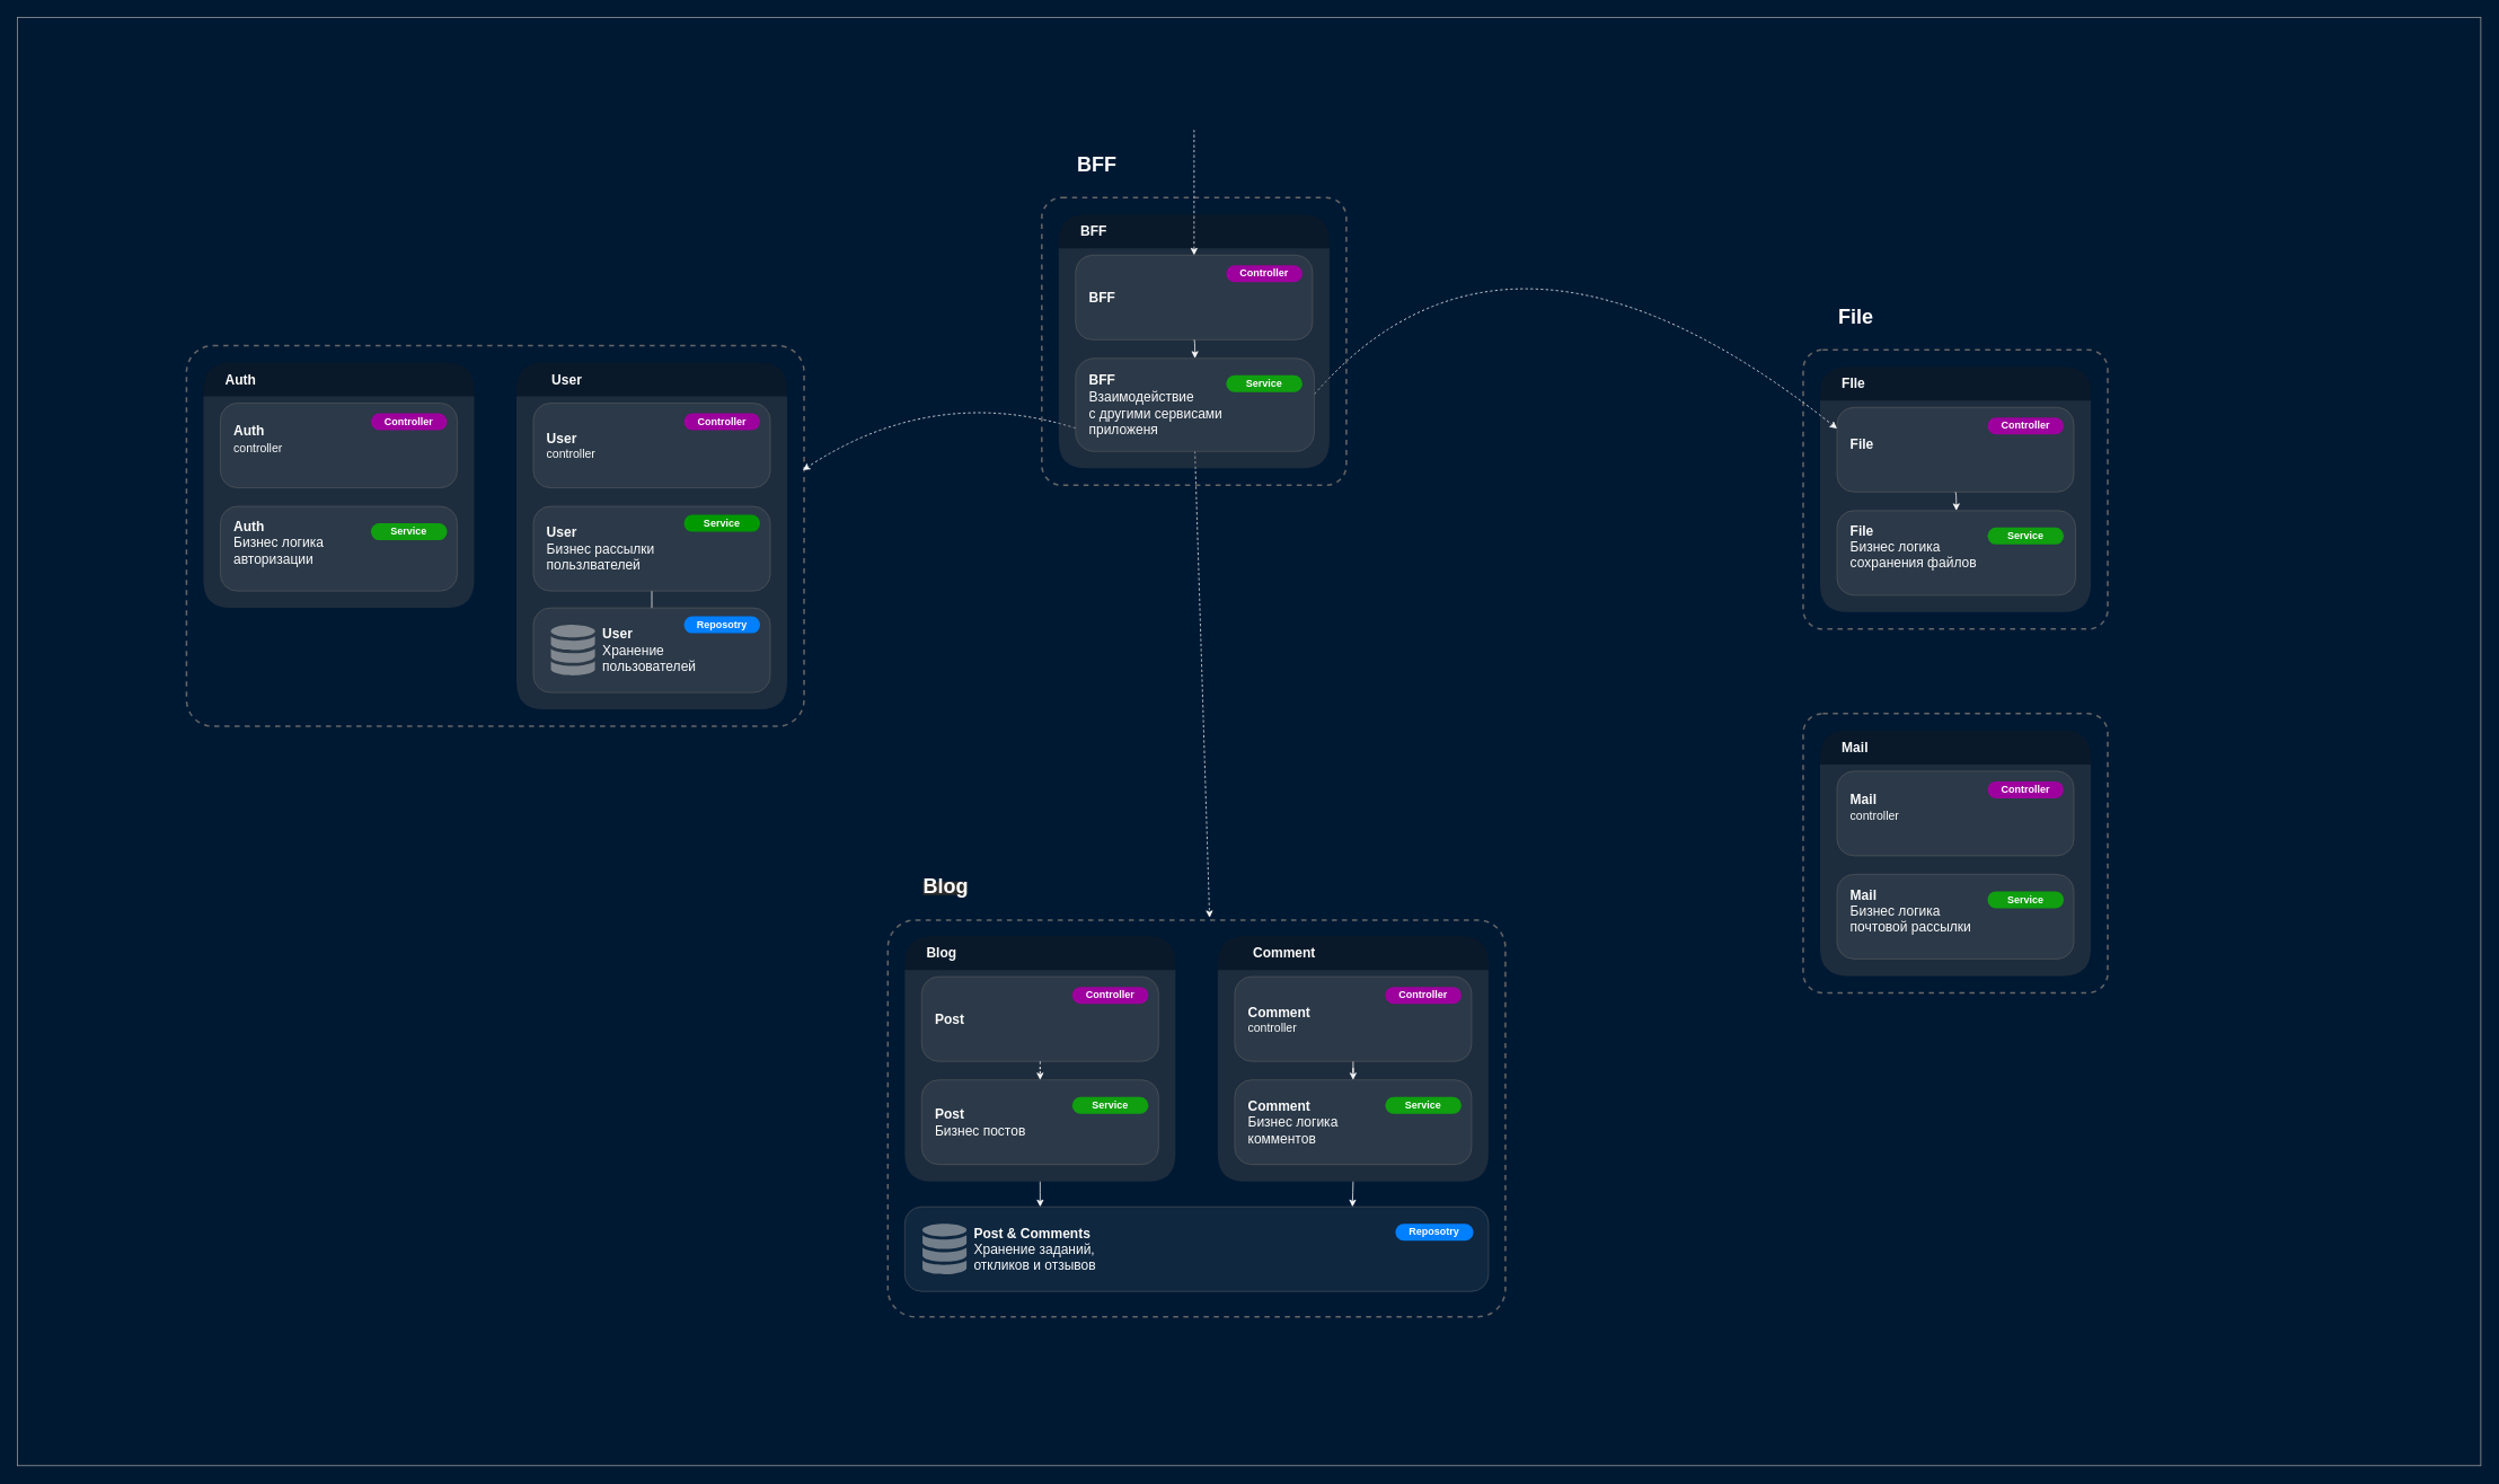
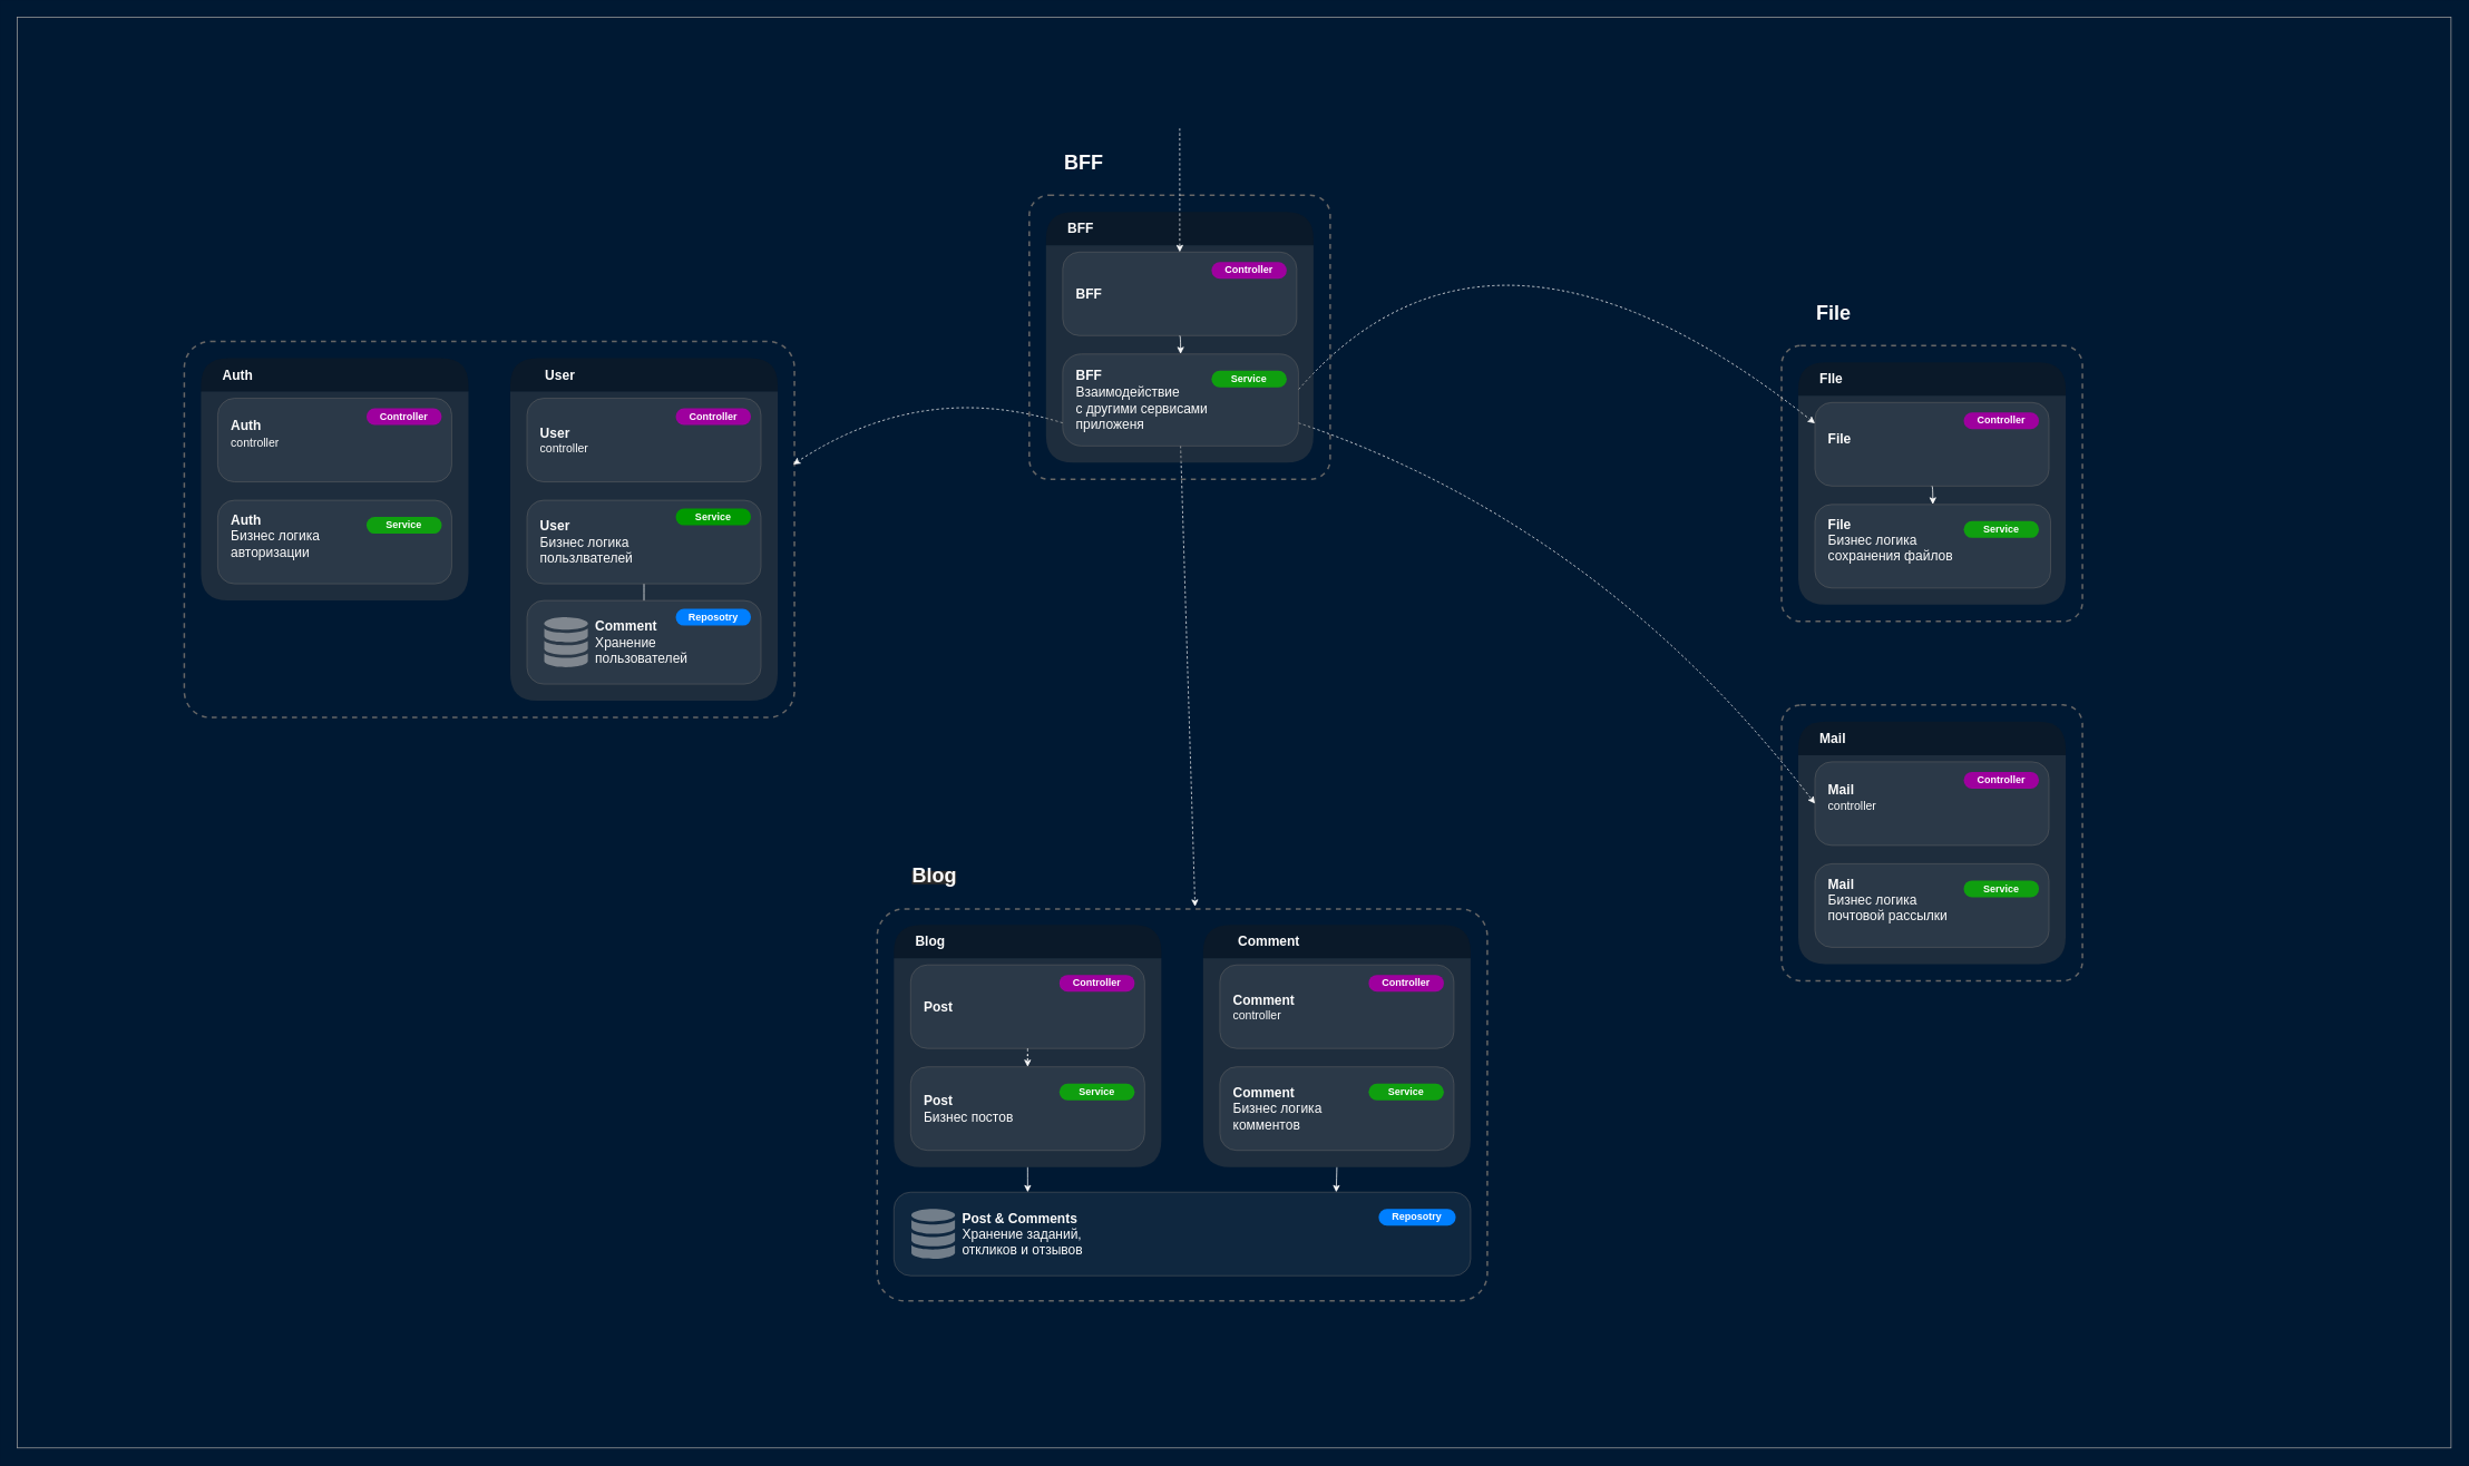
+ <mxCell id="59" value="" style="endArrow=classic;html=1;dashed=1;strokeColor=#FAFAFA;fontSize=16;fontColor=#FFFFFF;curved=1;jumpStyle=arc;entryX=0;entryY=0.5;entryDx=0;entryDy=0;exitX=1;exitY=0.75;exitDx=0;exitDy=0;" edge="1" parent="1" source="68" target="44"><mxGeometry width="50" height="50" relative="1" as="geometry"><mxPoint x="1981" y="851" as="sourcePoint" /><mxPoint x="1901" y="895.8" as="targetPoint" /><Array as="points"><mxPoint x="1913" y="627" /></Array></mxGeometry></mxCell>
- <mxCell id="13" value="&lt;font style=&quot;font-size: 16px;&quot;&gt;&lt;b&gt;User&lt;br&gt;&lt;/b&gt;Бизнес рассылки &lt;br&gt;пользлвателей&lt;b&gt;&lt;br&gt;&lt;/b&gt;&lt;/font&gt;" style="rounded=1;whiteSpace=wrap;html=1;shadow=0;glass=0;comic=0;sketch=0;fillStyle=solid;strokeColor=#696969;fontColor=#FCFCFC;fillColor=#FFFFFF;gradientColor=none;fillOpacity=10;arcSize=20;opacity=60;align=left;spacing=16;" vertex="1" parent="9"><mxGeometry x="20" y="170" width="280" height="100" as="geometry" /></mxCell>
+ <mxCell id="13" value="&lt;font style=&quot;font-size: 16px;&quot;&gt;&lt;b&gt;User&lt;br&gt;&lt;/b&gt;Бизнес логика &lt;br&gt;пользлвателей&lt;b&gt;&lt;br&gt;&lt;/b&gt;&lt;/font&gt;" style="rounded=1;whiteSpace=wrap;html=1;shadow=0;glass=0;comic=0;sketch=0;fillStyle=solid;strokeColor=#696969;fontColor=#FCFCFC;fillColor=#FFFFFF;gradientColor=none;fillOpacity=10;arcSize=20;opacity=60;align=left;spacing=16;" vertex="1" parent="9"><mxGeometry x="20" y="170" width="280" height="100" as="geometry" /></mxCell>
- <mxCell id="16" value="&lt;blockquote style=&quot;margin: 0 0 0 40px; border: none; padding: 0px;&quot;&gt;&lt;blockquote style=&quot;margin: 0 0 0 40px; border: none; padding: 0px;&quot;&gt;&lt;font style=&quot;font-size: 16px;&quot;&gt;&lt;b&gt;User&lt;/b&gt;&lt;/font&gt;&lt;/blockquote&gt;&lt;blockquote style=&quot;margin: 0 0 0 40px; border: none; padding: 0px;&quot;&gt;&lt;font style=&quot;font-size: 16px;&quot;&gt;Хранение&amp;nbsp;&lt;/font&gt;&lt;/blockquote&gt;&lt;blockquote style=&quot;margin: 0 0 0 40px; border: none; padding: 0px;&quot;&gt;&lt;font style=&quot;font-size: 16px;&quot;&gt;пользователей&lt;/font&gt;&lt;/blockquote&gt;&lt;/blockquote&gt;" style="rounded=1;whiteSpace=wrap;html=1;shadow=0;glass=0;comic=0;sketch=0;fillStyle=solid;strokeColor=#696969;fontColor=#FCFCFC;fillColor=#FFFFFF;gradientColor=none;fillOpacity=10;arcSize=20;opacity=60;align=left;" vertex="1" parent="15"><mxGeometry width="280" height="100" as="geometry" /></mxCell>
+ <mxCell id="16" value="&lt;blockquote style=&quot;margin: 0 0 0 40px; border: none; padding: 0px;&quot;&gt;&lt;blockquote style=&quot;margin: 0 0 0 40px; border: none; padding: 0px;&quot;&gt;&lt;font style=&quot;font-size: 16px;&quot;&gt;&lt;b&gt;Comment&lt;/b&gt;&lt;/font&gt;&lt;/blockquote&gt;&lt;blockquote style=&quot;margin: 0 0 0 40px; border: none; padding: 0px;&quot;&gt;&lt;font style=&quot;font-size: 16px;&quot;&gt;Хранение&amp;nbsp;&lt;/font&gt;&lt;/blockquote&gt;&lt;blockquote style=&quot;margin: 0 0 0 40px; border: none; padding: 0px;&quot;&gt;&lt;font style=&quot;font-size: 16px;&quot;&gt;пользователей&lt;/font&gt;&lt;/blockquote&gt;&lt;/blockquote&gt;" style="rounded=1;whiteSpace=wrap;html=1;shadow=0;glass=0;comic=0;sketch=0;fillStyle=solid;strokeColor=#696969;fontColor=#FCFCFC;fillColor=#FFFFFF;gradientColor=none;fillOpacity=10;arcSize=20;opacity=60;align=left;" vertex="1" parent="15"><mxGeometry width="280" height="100" as="geometry" /></mxCell>
- <mxCell id="30" style="edgeStyle=orthogonalEdgeStyle;curved=1;jumpStyle=arc;orthogonalLoop=1;jettySize=auto;html=1;exitX=0.5;exitY=1;exitDx=0;exitDy=0;strokeColor=#FAFAFA;fontSize=16;fontColor=#FFFFFF;" edge="1" parent="29" source="31" target="34"><mxGeometry relative="1" as="geometry" /></mxCell>
